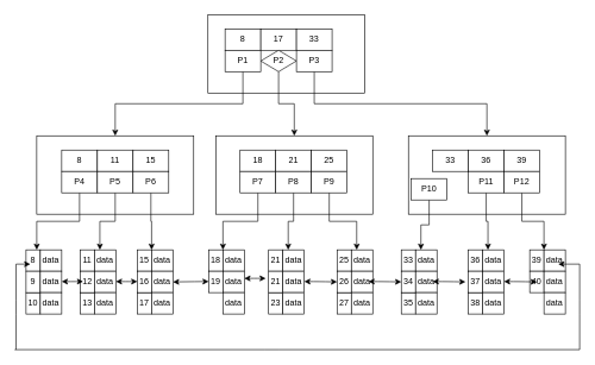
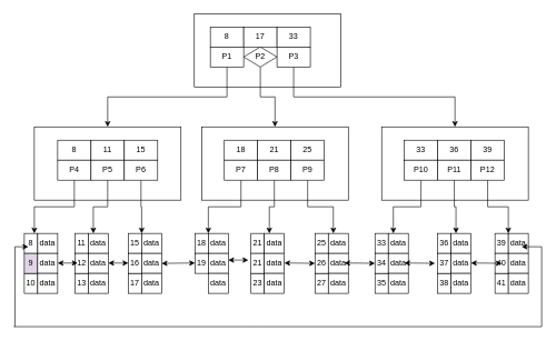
- <mxCell id="37" value="P10" style="rounded=0;whiteSpace=wrap;html=1;" vertex="1" parent="1"><mxGeometry x="576" y="250" width="50" height="30" as="geometry" /></mxCell>
+ <mxCell id="37" value="P10" style="rounded=0;whiteSpace=wrap;html=1;" vertex="1" parent="1"><mxGeometry x="606" y="240" width="50" height="30" as="geometry" /></mxCell>
- <mxCell id="44" value="9" style="rounded=0;whiteSpace=wrap;html=1;" vertex="1" parent="1"><mxGeometry x="36" y="380" width="20" height="30" as="geometry" /></mxCell>
+ <mxCell id="44" value="9" style="rounded=0;whiteSpace=wrap;html=1;fillColor=#e1d5e7;" vertex="1" parent="1"><mxGeometry x="36" y="380" width="20" height="30" as="geometry" /></mxCell>
+ <mxCell id="90" value="41" style="rounded=0;whiteSpace=wrap;html=1;" vertex="1" parent="1"><mxGeometry x="742" y="410" width="20" height="30" as="geometry" /></mxCell>
